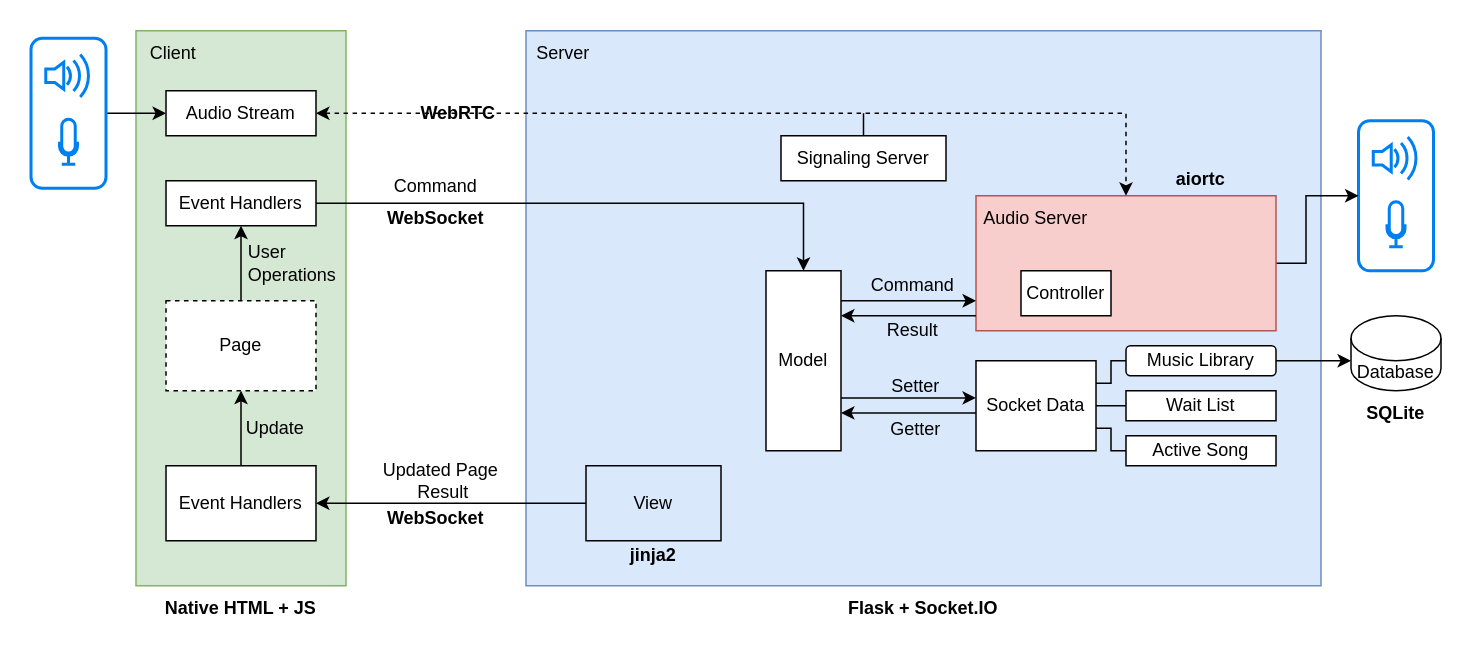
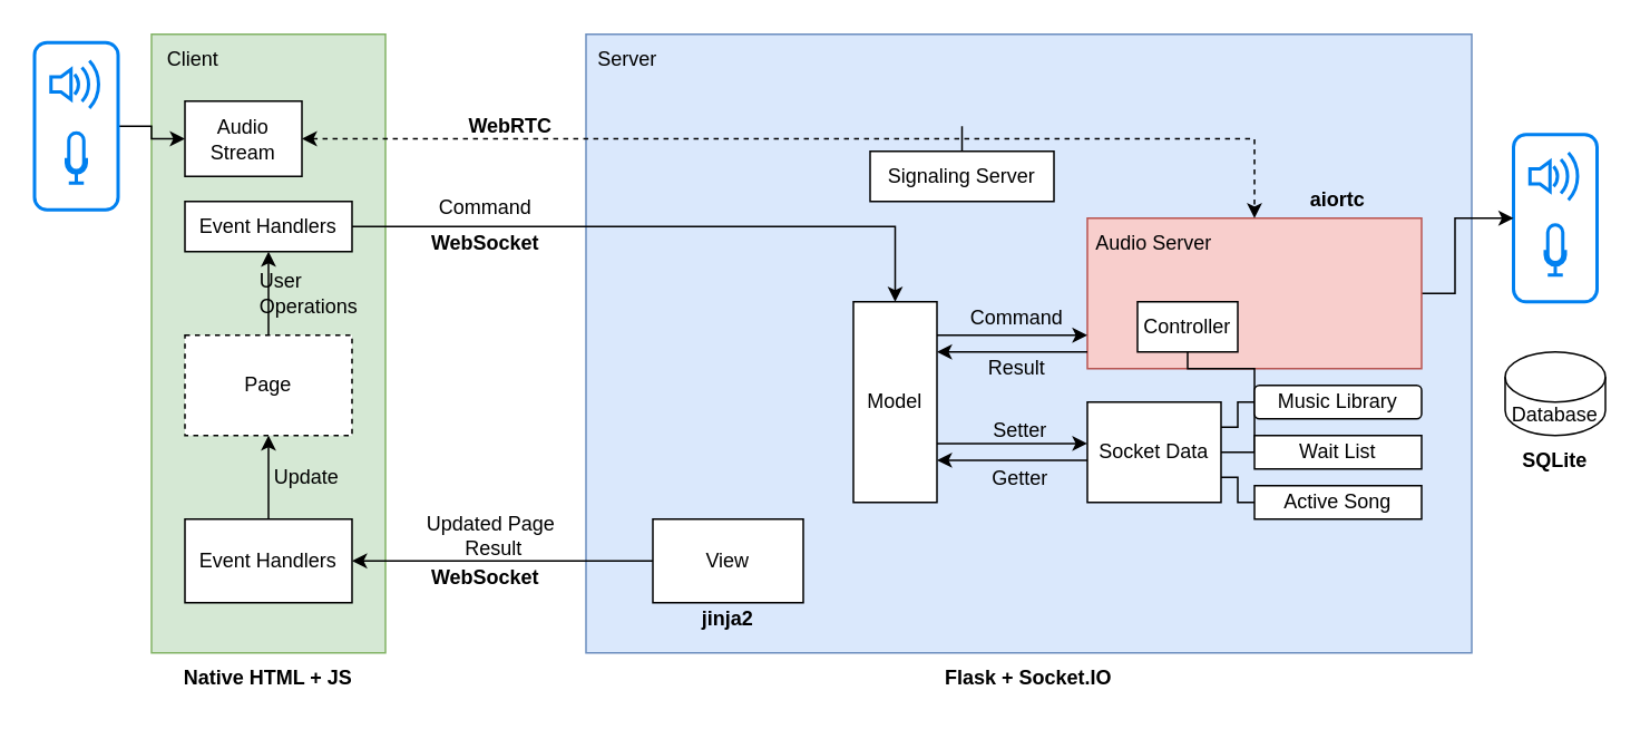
- <mxCell id="25" value="Audio Stream" style="rounded=0;whiteSpace=wrap;html=1;" vertex="1" parent="1"><mxGeometry x="110" y="60" width="100" height="30" as="geometry" /></mxCell>
+ <mxCell id="25" value="Audio Stream" style="rounded=0;whiteSpace=wrap;html=1;" vertex="1" parent="1"><mxGeometry x="110" y="60" width="70" height="45" as="geometry" /></mxCell>
- <mxCell id="37" value="User&lt;div&gt;Operations&lt;/div&gt;" style="text;html=1;align=left;verticalAlign=middle;whiteSpace=wrap;rounded=0;fontStyle=0" vertex="1" parent="1"><mxGeometry x="163" y="160" width="40" height="30" as="geometry" /></mxCell>
+ <mxCell id="37" value="User&lt;div&gt;Operations&lt;/div&gt;" style="text;html=1;align=left;verticalAlign=middle;whiteSpace=wrap;rounded=0;fontStyle=0" vertex="1" parent="1"><mxGeometry x="153" y="160" width="40" height="30" as="geometry" /></mxCell>
- <mxCell id="47" style="edgeStyle=orthogonalEdgeStyle;rounded=0;orthogonalLoop=1;jettySize=auto;html=1;exitX=1;exitY=0.5;exitDx=0;exitDy=0;entryX=0;entryY=0;entryDx=0;entryDy=30;entryPerimeter=0;" edge="1" parent="1" source="21" target="46"><mxGeometry relative="1" as="geometry" /></mxCell>
- <mxCell id="16" style="edgeStyle=orthogonalEdgeStyle;rounded=0;orthogonalLoop=1;jettySize=auto;html=1;exitX=1;exitY=0.5;exitDx=0;exitDy=0;entryX=0;entryY=0.5;entryDx=0;entryDy=0;endArrow=none;endFill=0;" edge="1" parent="1" source="18" target="22"><mxGeometry relative="1" as="geometry" /></mxCell>
+ <mxCell id="16" style="edgeStyle=orthogonalEdgeStyle;rounded=0;orthogonalLoop=1;jettySize=auto;html=1;exitX=1;exitY=0.5;exitDx=0;exitDy=0;endArrow=none;endFill=0;" edge="1" parent="1" source="18" target="34"><mxGeometry relative="1" as="geometry" /></mxCell>
- <mxCell id="7" value="View" style="rounded=0;whiteSpace=wrap;html=1;fillColor=#dae8fc;" vertex="1" parent="1"><mxGeometry x="390" y="310" width="90" height="50" as="geometry" /></mxCell>
+ <mxCell id="7" value="View" style="rounded=0;whiteSpace=wrap;html=1;" vertex="1" parent="1"><mxGeometry x="390" y="310" width="90" height="50" as="geometry" /></mxCell>
